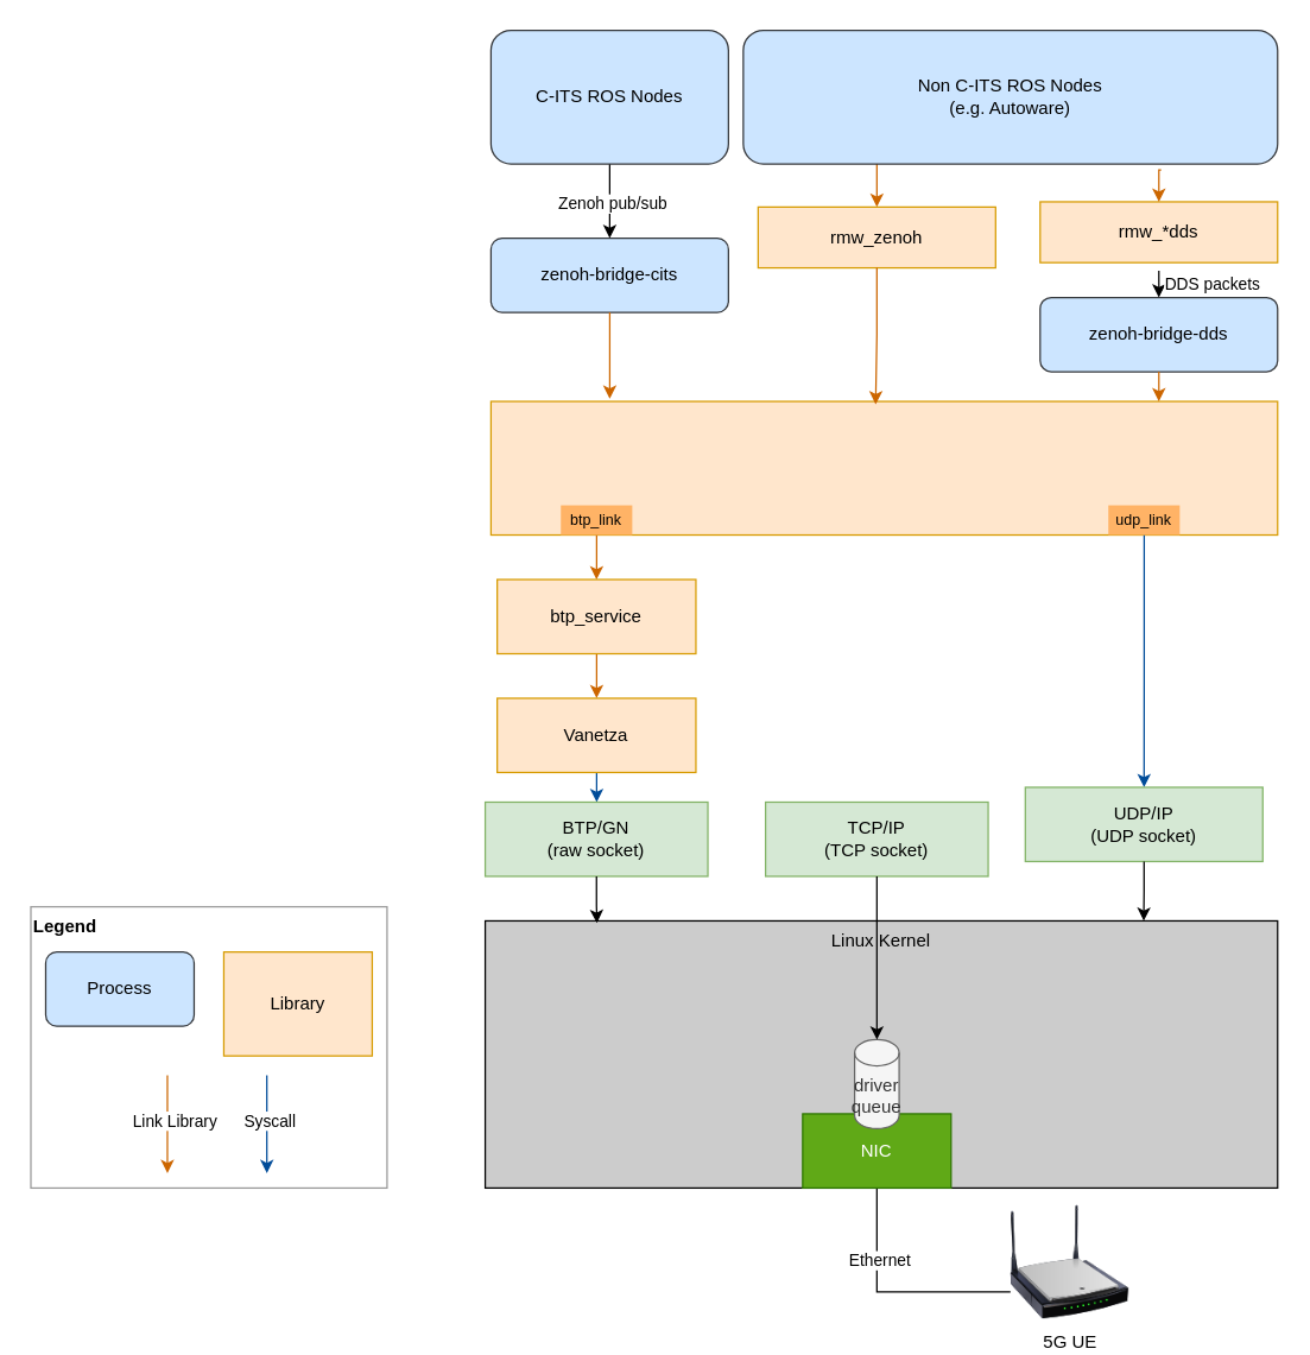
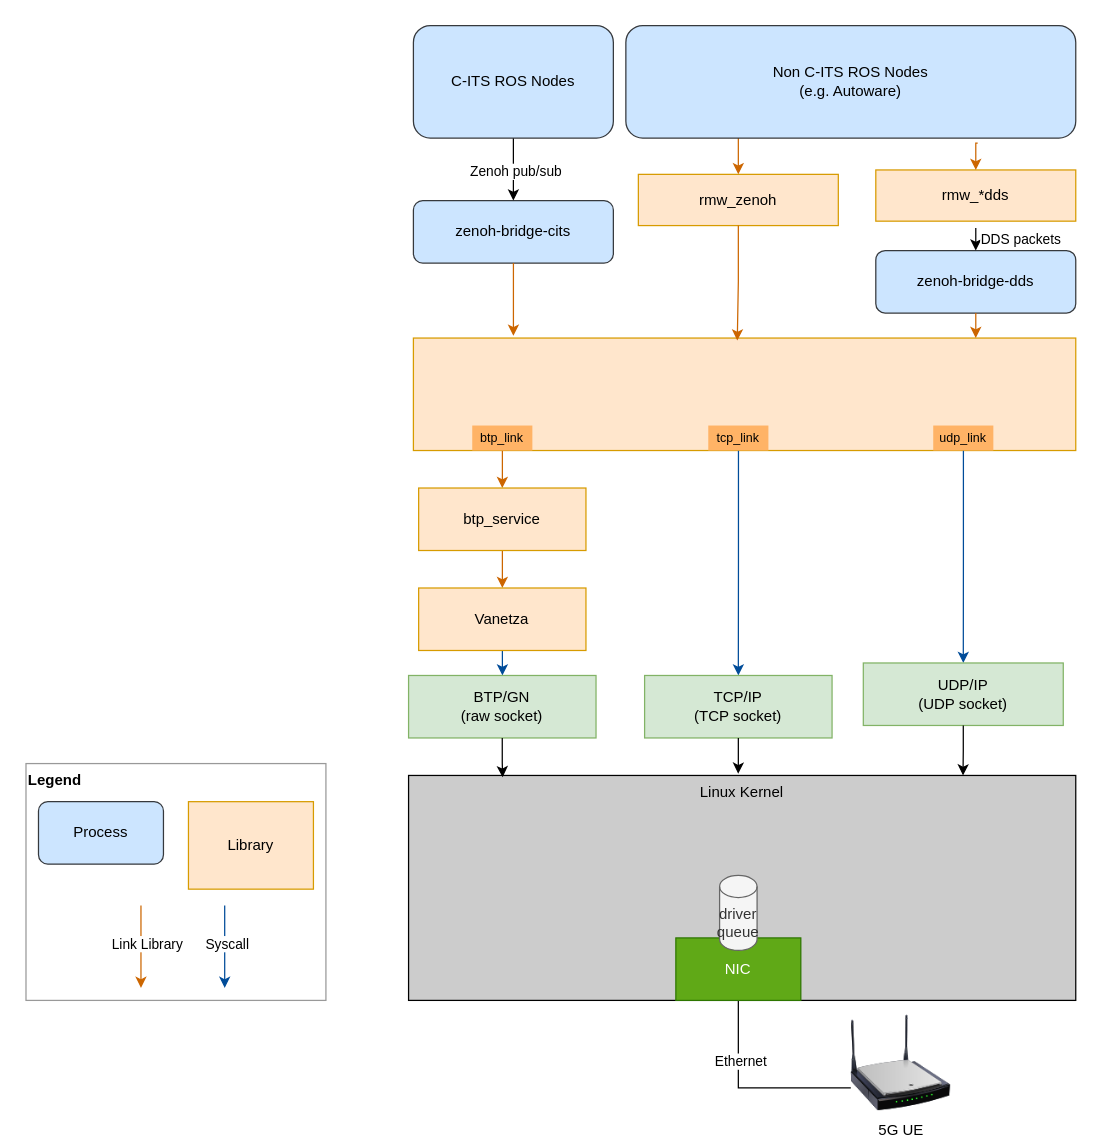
+ <mxCell id="16" value="&lt;font color=&quot;#000000&quot; style=&quot;font-size: 10px;&quot;&gt;tcp_link&lt;/font&gt;" style="rounded=0;whiteSpace=wrap;html=1;fillColor=#FFB366;strokeColor=none;fontSize=10;" parent="1" vertex="1"><mxGeometry x="565.95" y="340" width="48.11" height="20" as="geometry" /></mxCell>
+ <mxCell id="15" style="edgeStyle=orthogonalEdgeStyle;rounded=0;orthogonalLoop=1;jettySize=auto;html=1;entryX=0.5;entryY=0;entryDx=0;entryDy=0;strokeColor=#004C99;" parent="1" source="16" target="20" edge="1"><mxGeometry relative="1" as="geometry" /></mxCell>
- <mxCell id="41" style="edgeStyle=orthogonalEdgeStyle;rounded=0;orthogonalLoop=1;jettySize=auto;html=1;" parent="1" source="20" target="38" edge="1"><mxGeometry relative="1" as="geometry" /></mxCell>
+ <mxCell id="41" style="edgeStyle=orthogonalEdgeStyle;rounded=0;orthogonalLoop=1;jettySize=auto;html=1;entryX=0.494;entryY=-0.008;entryDx=0;entryDy=0;entryPerimeter=0;" parent="1" source="20" target="34" edge="1"><mxGeometry relative="1" as="geometry" /></mxCell>
